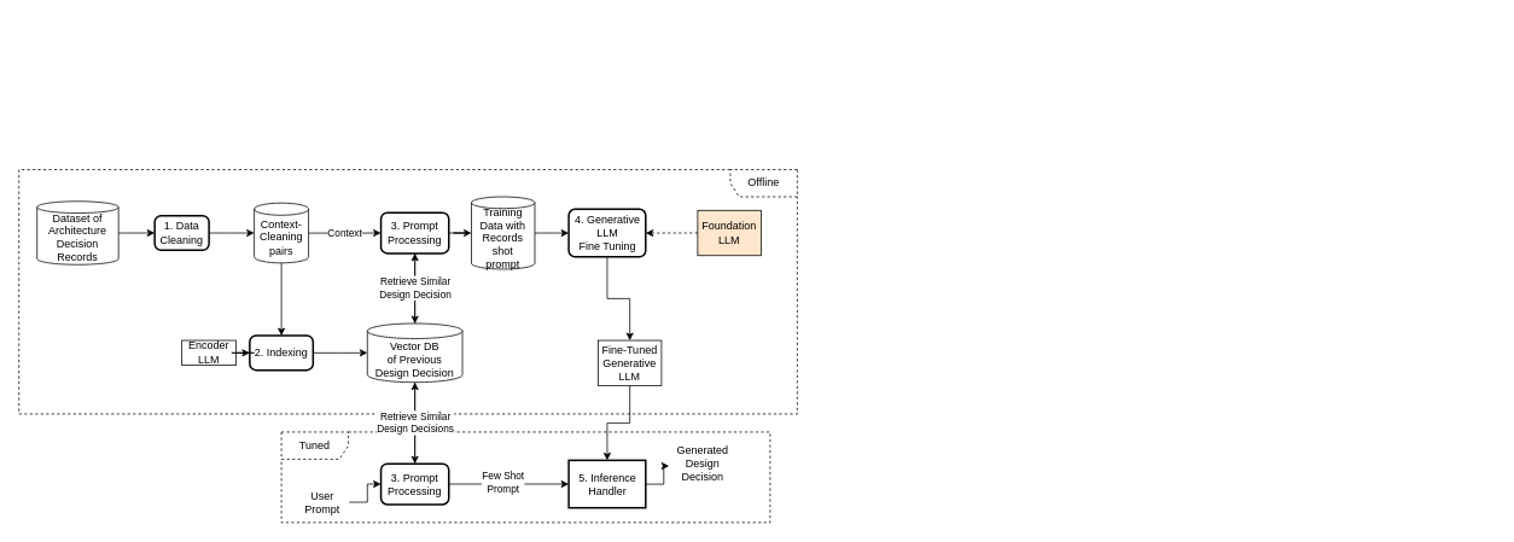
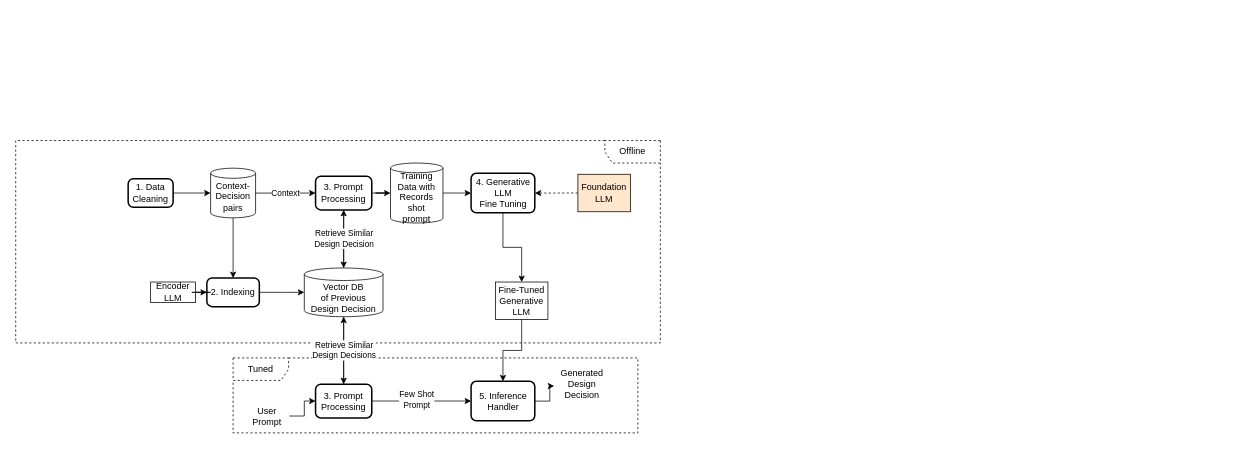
- <mxCell id="22" value="Dataset of&lt;div&gt;Architecture&lt;/div&gt;&lt;div&gt;Decision&lt;/div&gt;&lt;div&gt;Records&lt;/div&gt;" style="shape=cylinder3;whiteSpace=wrap;html=1;boundedLbl=1;backgroundOutline=1;size=6.512;" parent="3" vertex="1"><mxGeometry x="20" y="34.99" width="90" height="70" as="geometry" /></mxCell>
- <mxCell id="37" style="edgeStyle=orthogonalEdgeStyle;rounded=0;orthogonalLoop=1;jettySize=auto;html=1;entryX=0;entryY=0.5;entryDx=0;entryDy=0;" parent="3" source="22" target="27" edge="1"><mxGeometry relative="1" as="geometry" /></mxCell>
- <mxCell id="25" value="Context-&lt;div&gt;Cleaning&lt;/div&gt;&lt;div&gt;pairs&lt;/div&gt;" style="shape=cylinder3;whiteSpace=wrap;html=1;boundedLbl=1;backgroundOutline=1;size=6.743;" parent="3" vertex="1"><mxGeometry x="260" y="36.87" width="60" height="66.25" as="geometry" /></mxCell>
+ <mxCell id="25" value="Context-&lt;div&gt;Decision&lt;/div&gt;&lt;div&gt;pairs&lt;/div&gt;" style="shape=cylinder3;whiteSpace=wrap;html=1;boundedLbl=1;backgroundOutline=1;size=6.743;" parent="3" vertex="1"><mxGeometry x="260" y="36.87" width="60" height="66.25" as="geometry" /></mxCell>
- <mxCell id="17" value="5. Inference Handler" style="whiteSpace=wrap;html=1;absoluteArcSize=1;arcSize=14;strokeWidth=2;rounded=0;" parent="10" vertex="1"><mxGeometry x="317.5" y="31.25" width="85" height="52.5" as="geometry" /></mxCell>
+ <mxCell id="17" value="5. Inference Handler" style="rounded=1;whiteSpace=wrap;html=1;absoluteArcSize=1;arcSize=14;strokeWidth=2;" parent="10" vertex="1"><mxGeometry x="317.5" y="31.25" width="85" height="52.5" as="geometry" /></mxCell>
